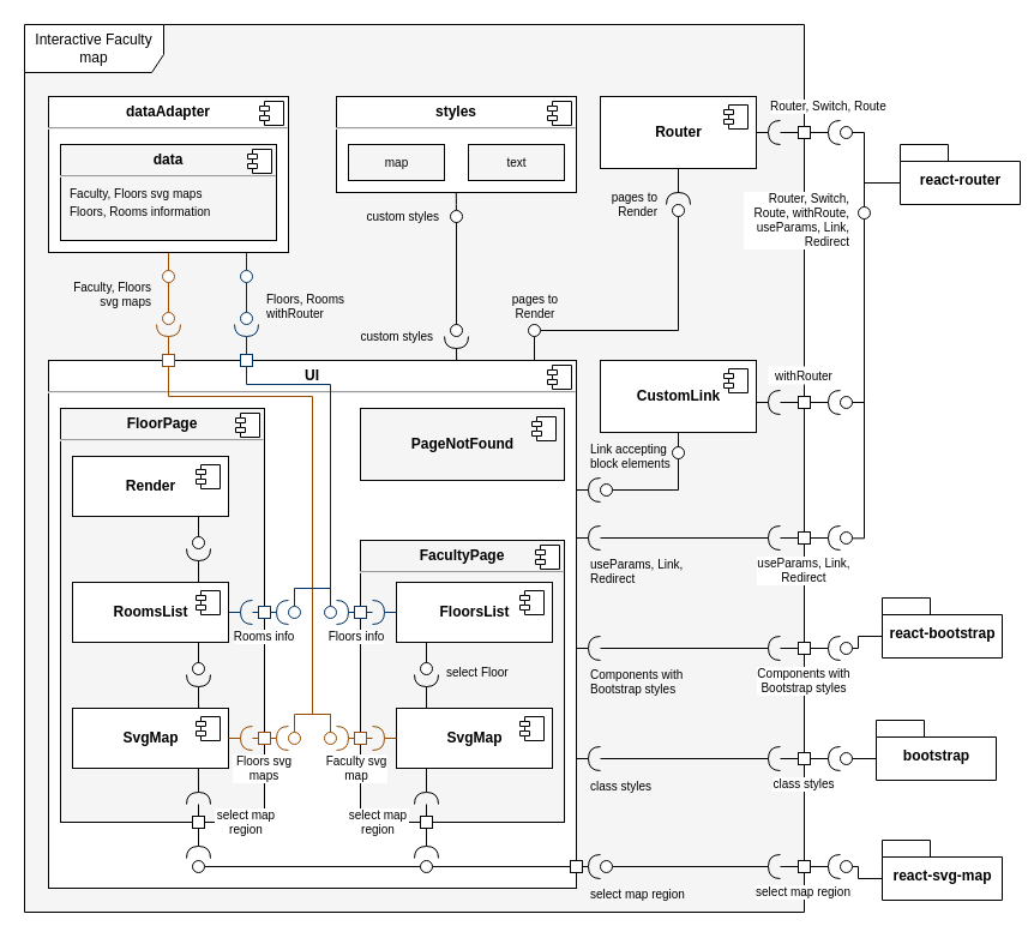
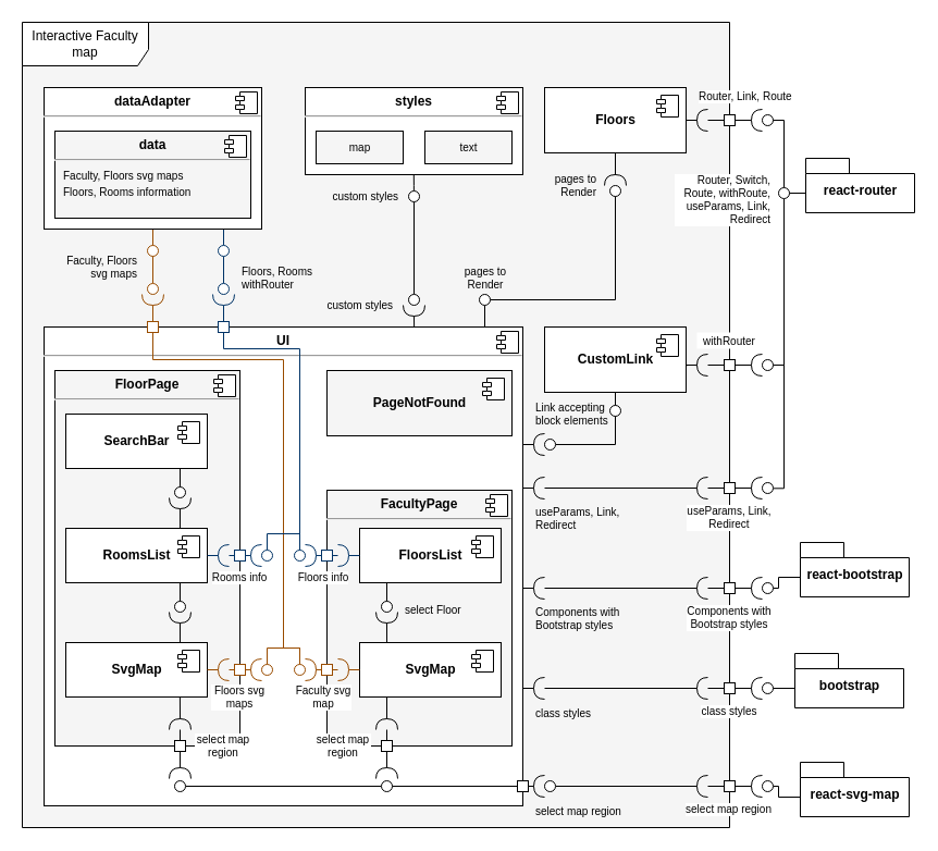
- <mxCell id="27" value="Router, Switch, Route" style="text;html=1;strokeColor=none;fillColor=none;align=left;verticalAlign=middle;whiteSpace=wrap;rounded=0;fontSize=10;labelBackgroundColor=#ffffff;" vertex="1" parent="1"><mxGeometry x="640" y="80" width="100" height="15" as="geometry" /></mxCell>
+ <mxCell id="27" value="Router, Link, Route" style="text;html=1;strokeColor=none;fillColor=none;align=left;verticalAlign=middle;whiteSpace=wrap;rounded=0;fontSize=10;labelBackgroundColor=#ffffff;" vertex="1" parent="1"><mxGeometry x="640" y="80" width="100" height="15" as="geometry" /></mxCell>
- <mxCell id="17" value="&lt;b&gt;Router&lt;/b&gt;" style="html=1;dropTarget=0;" vertex="1" parent="1"><mxGeometry x="500" y="80" width="130" height="60" as="geometry" /></mxCell>
+ <mxCell id="17" value="&lt;b&gt;Floors&lt;/b&gt;" style="html=1;dropTarget=0;" vertex="1" parent="1"><mxGeometry x="500" y="80" width="130" height="60" as="geometry" /></mxCell>
- <mxCell id="16" value="react-router" style="shape=folder;fontStyle=1;spacingTop=10;tabWidth=40;tabHeight=14;tabPosition=left;html=1;shadow=0;labelBackgroundColor=none;sketch=0;fontColor=#000000;strokeColor=#000000;fillColor=#FFFFFF;gradientColor=none;" vertex="1" parent="1"><mxGeometry x="750" y="120" width="100" height="50" as="geometry" /></mxCell>
+ <mxCell id="16" value="react-router" style="shape=folder;fontStyle=1;spacingTop=10;tabWidth=40;tabHeight=14;tabPosition=left;html=1;shadow=0;labelBackgroundColor=none;sketch=0;fontColor=#000000;strokeColor=#000000;fillColor=#FFFFFF;gradientColor=none;" vertex="1" parent="1"><mxGeometry x="740" y="145" width="100" height="50" as="geometry" /></mxCell>
- <mxCell id="136" value="&lt;b&gt;Render&lt;/b&gt;" style="html=1;dropTarget=0;" vertex="1" parent="1"><mxGeometry x="60" y="380" width="130" height="50" as="geometry" /></mxCell>
+ <mxCell id="136" value="&lt;b&gt;SearchBar&lt;/b&gt;" style="html=1;dropTarget=0;" vertex="1" parent="1"><mxGeometry x="60" y="380" width="130" height="50" as="geometry" /></mxCell>
